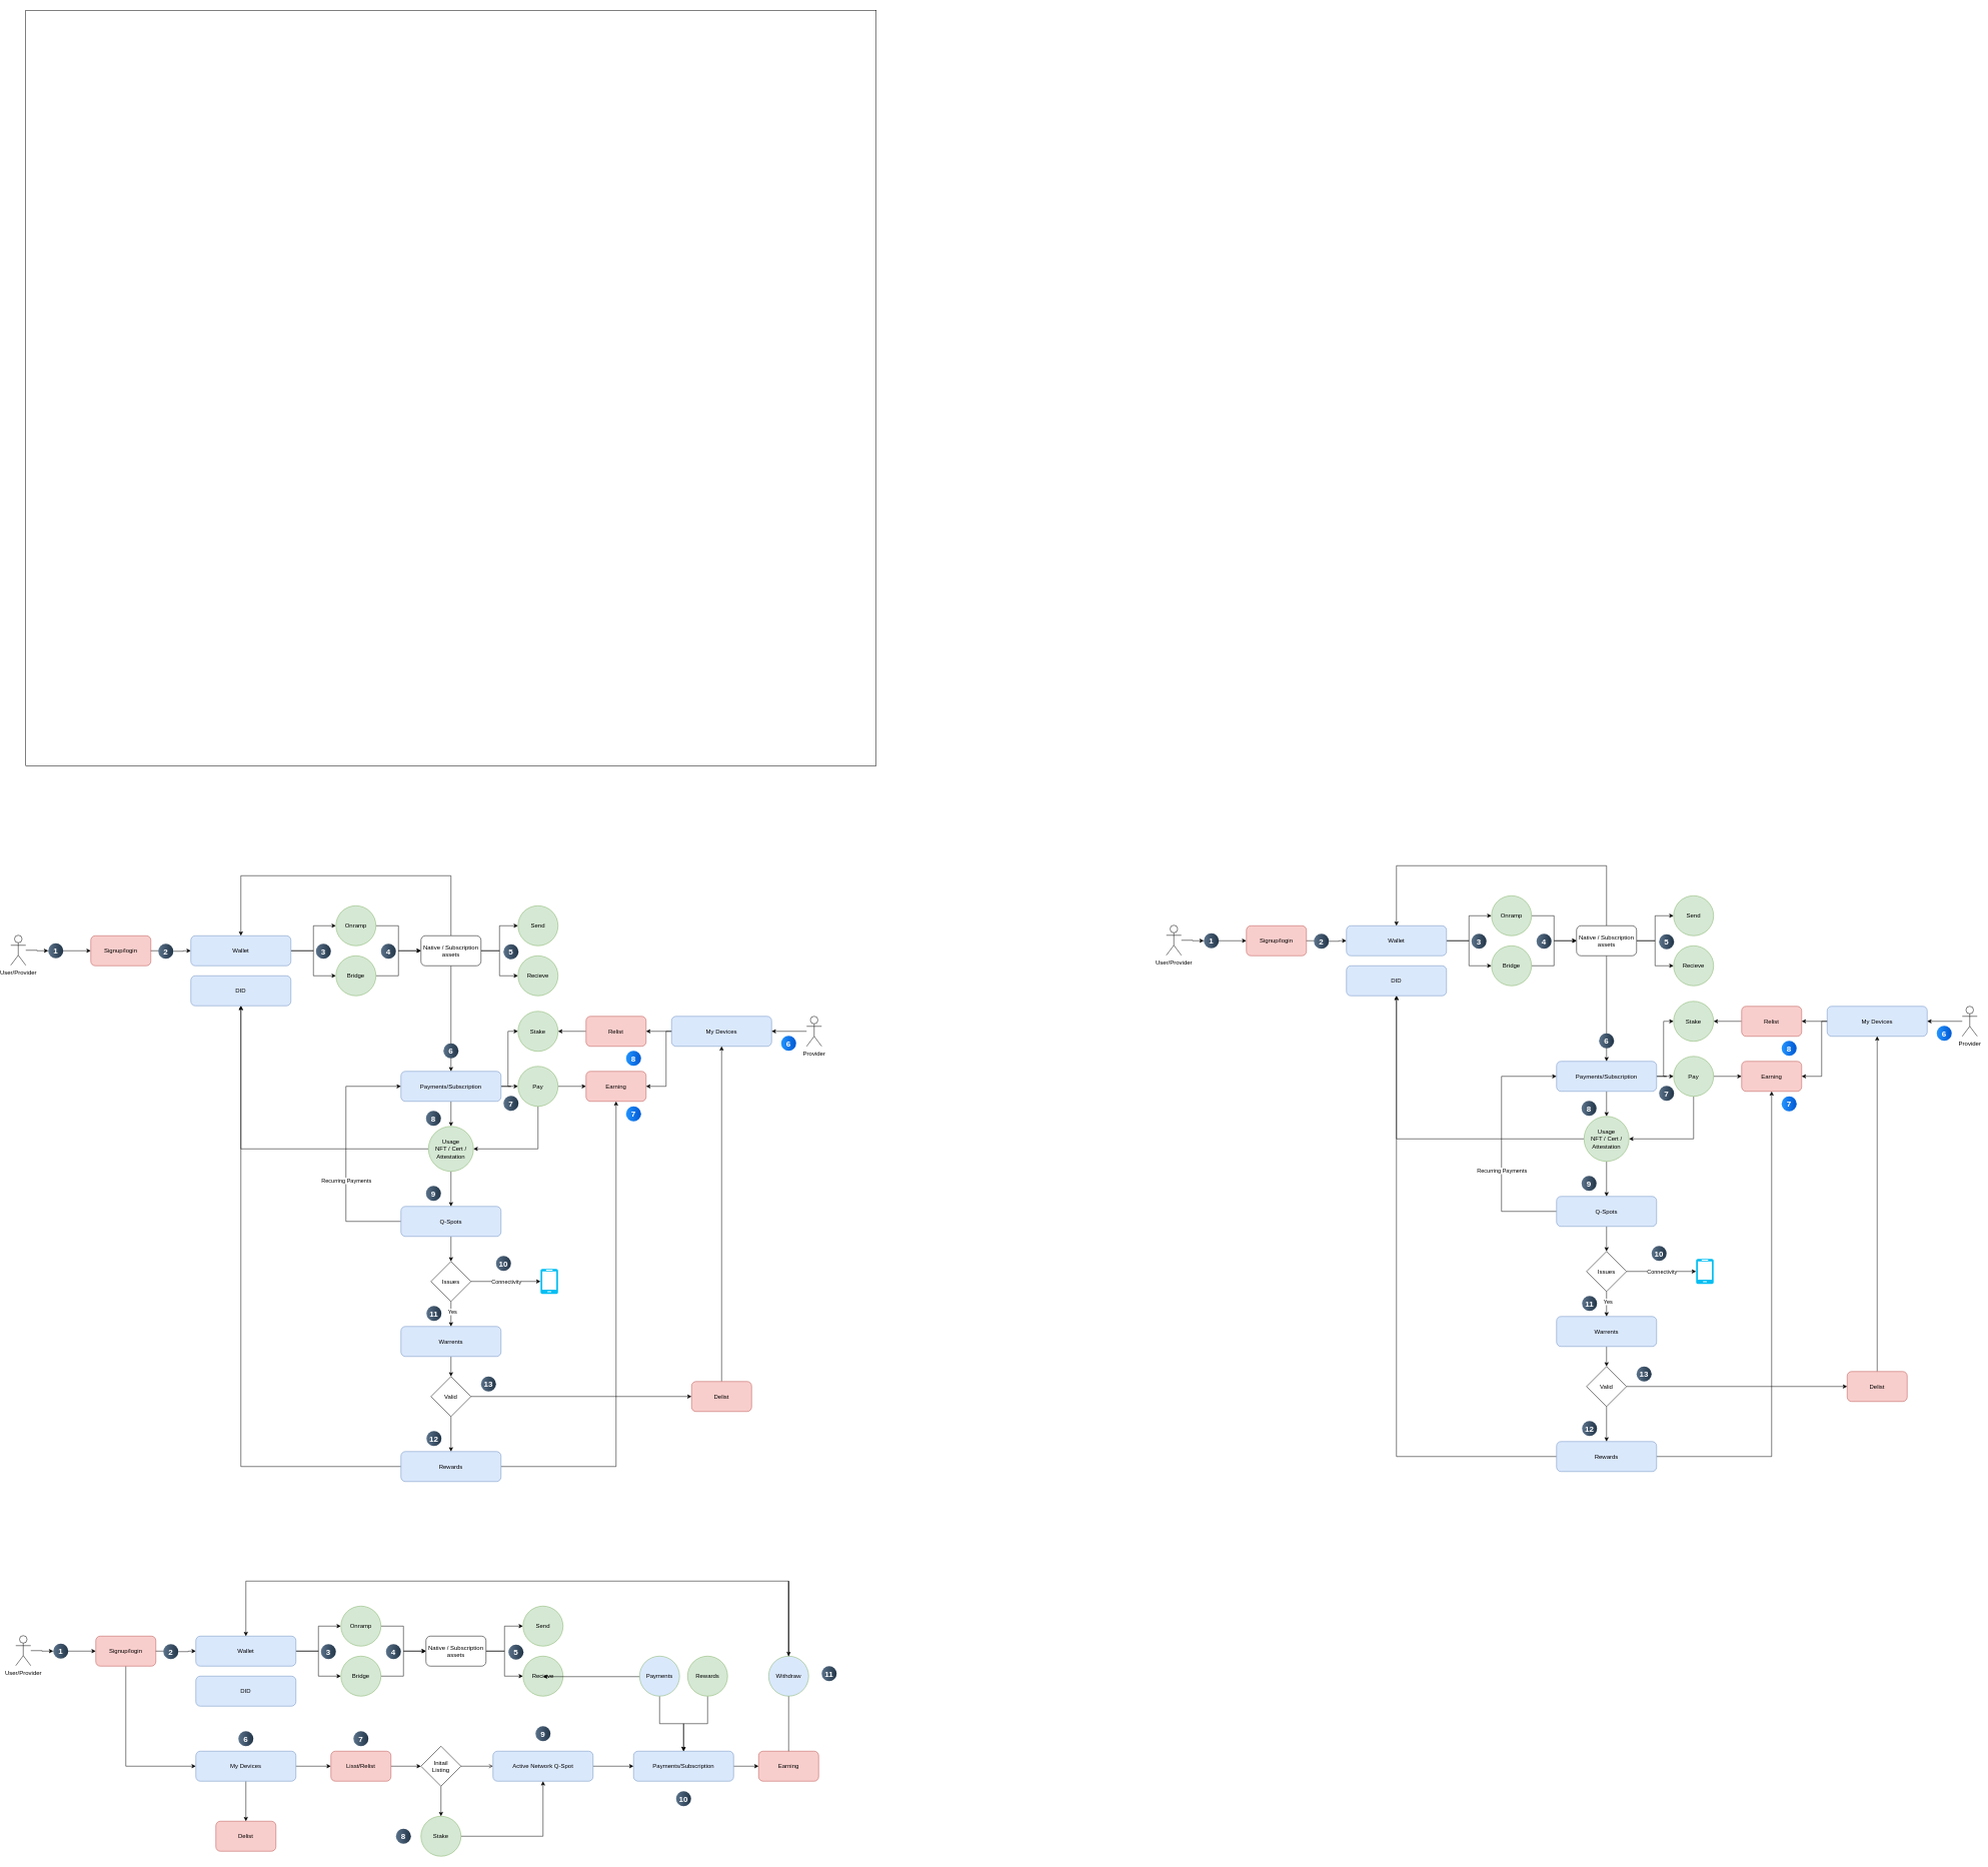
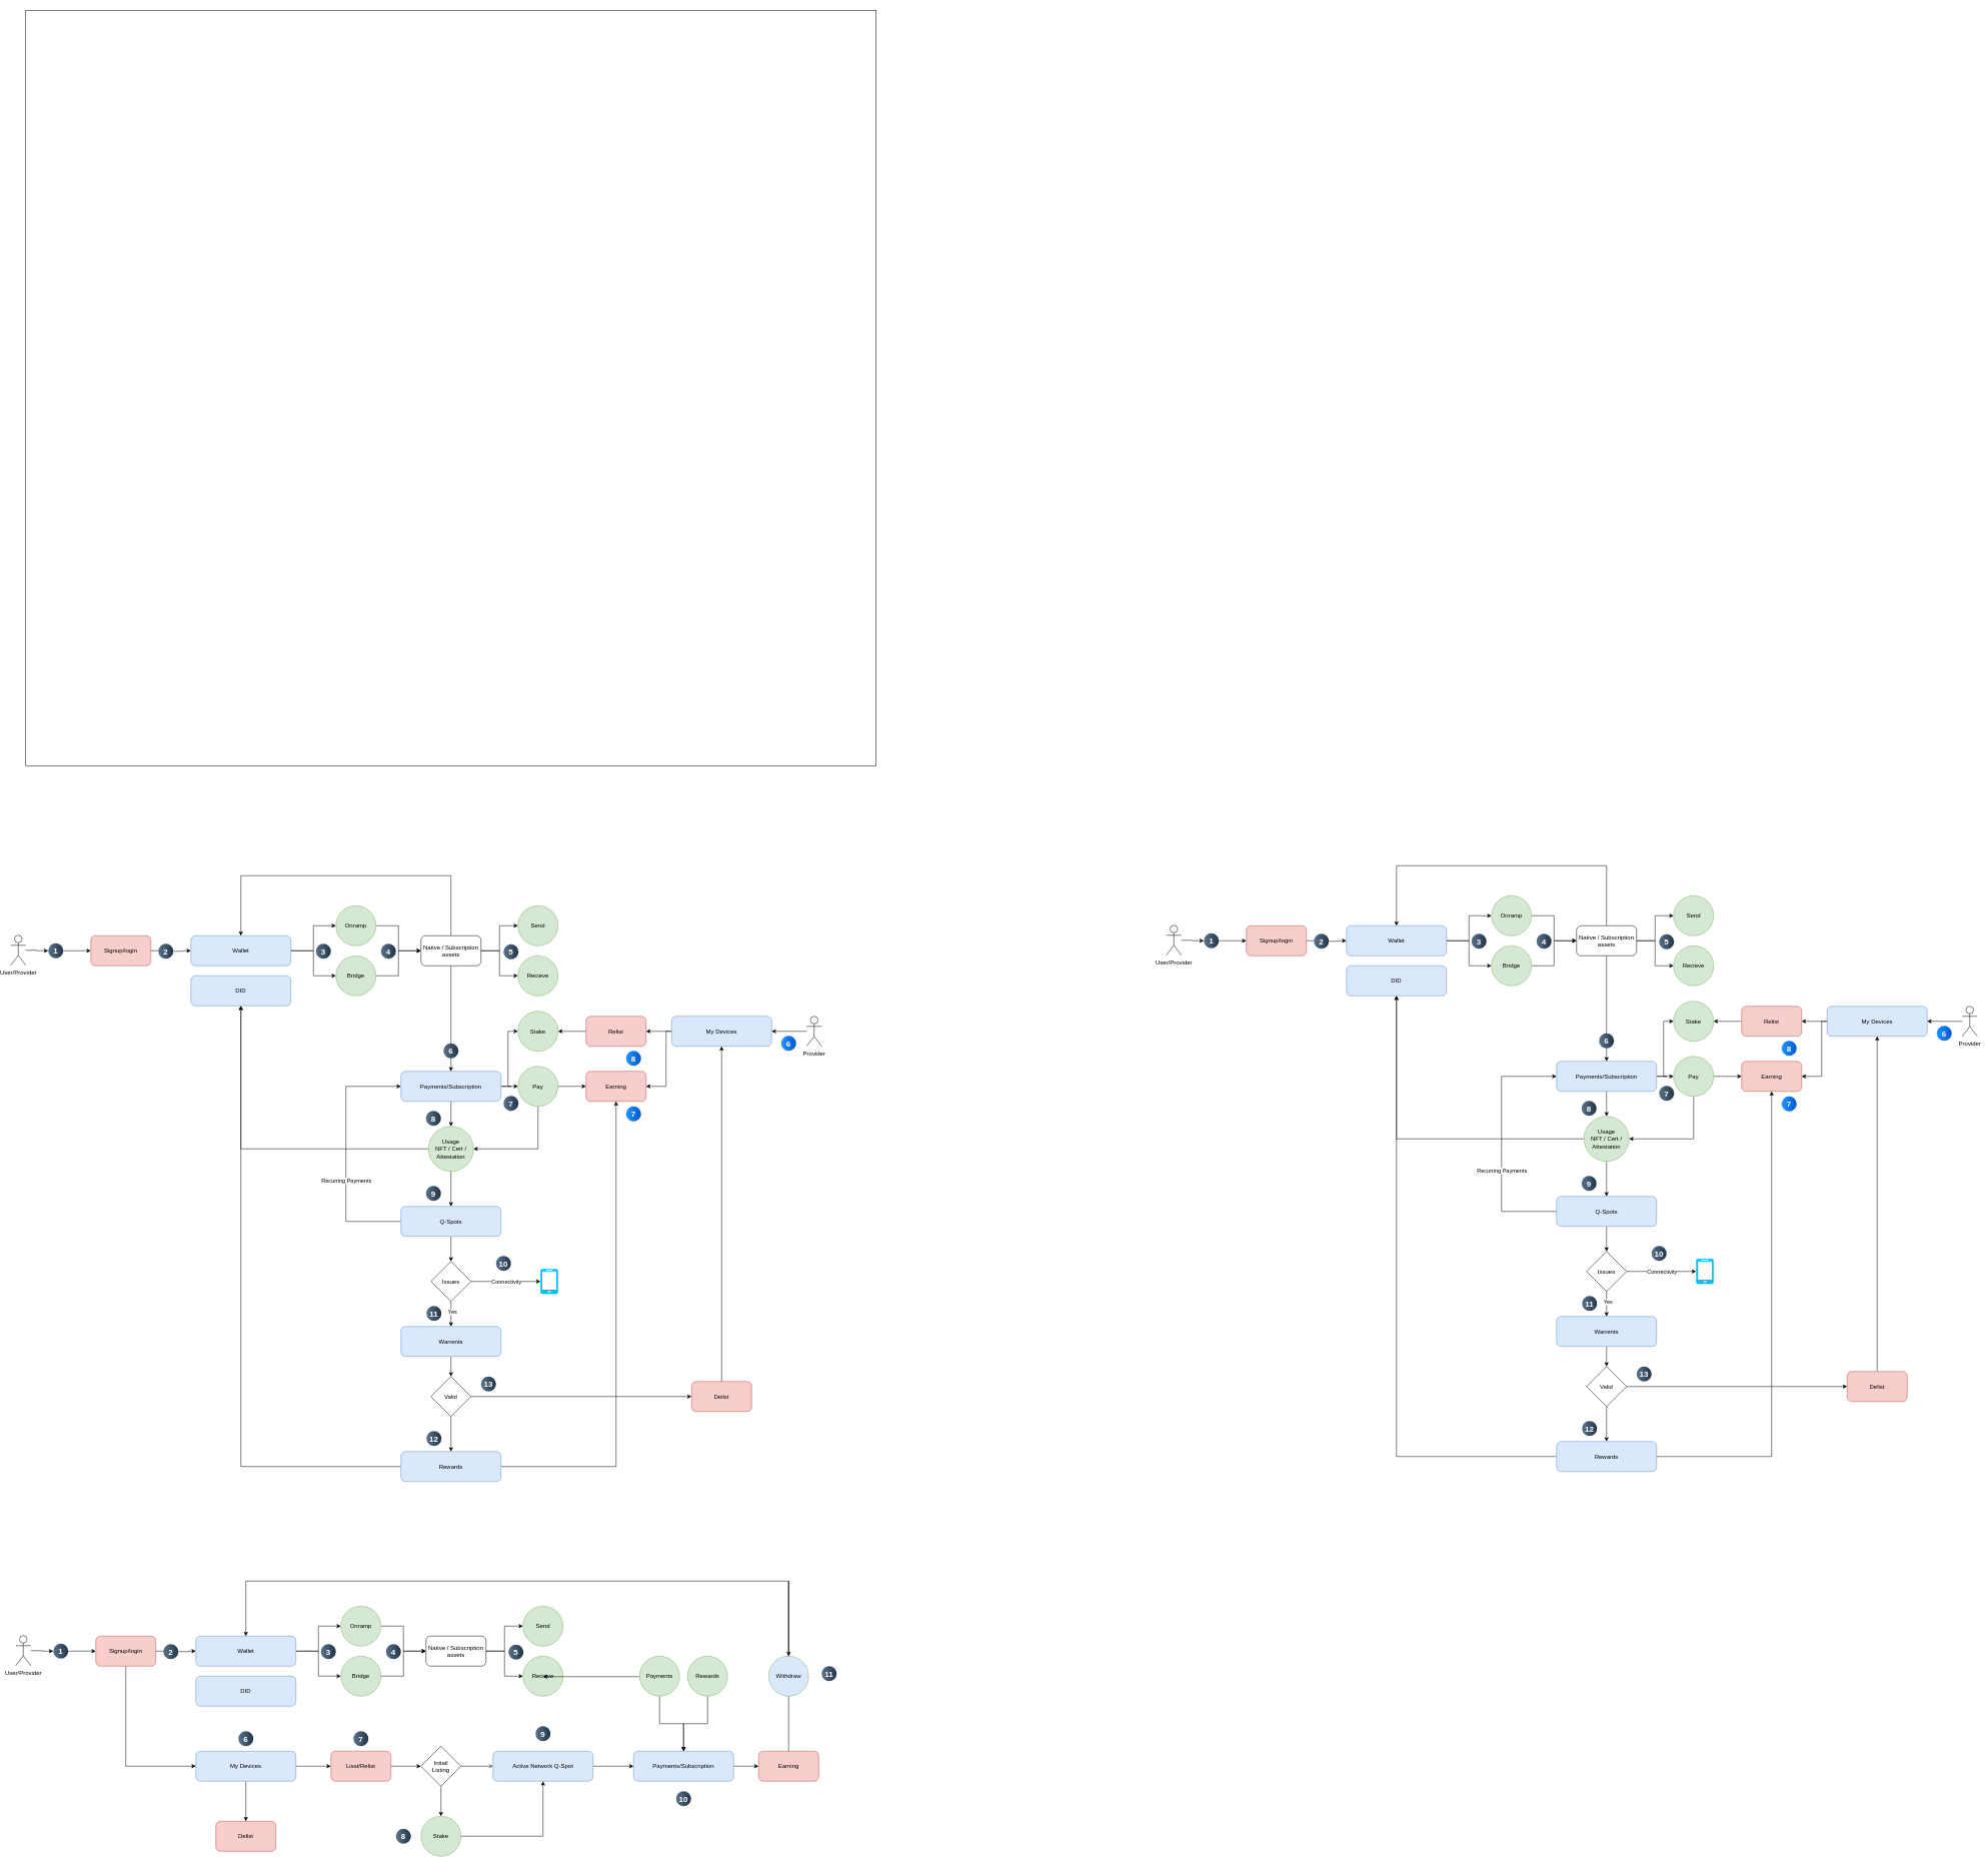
- <mxCell id="125" value="Payments" style="ellipse;whiteSpace=wrap;html=1;aspect=fixed;fillColor=#dae8fc;strokeColor=#82b366;" vertex="1" parent="1"><mxGeometry x="1277" y="3310" width="80" height="80" as="geometry" /></mxCell>
+ <mxCell id="125" value="Payments" style="ellipse;whiteSpace=wrap;html=1;aspect=fixed;fillColor=#d5e8d4;strokeColor=#82b366;" vertex="1" parent="1"><mxGeometry x="1277" y="3310" width="80" height="80" as="geometry" /></mxCell>
